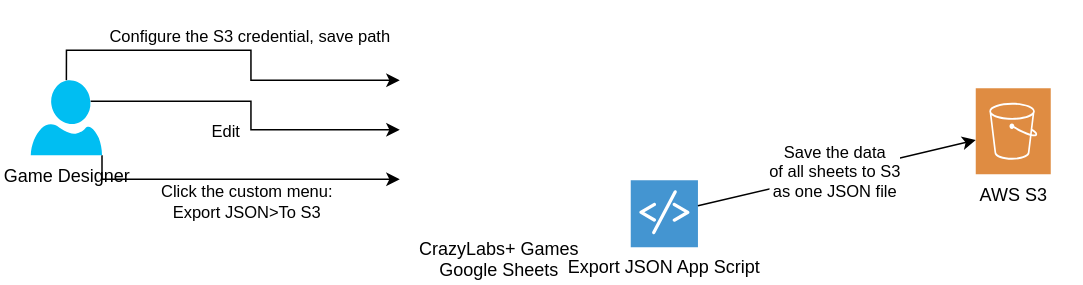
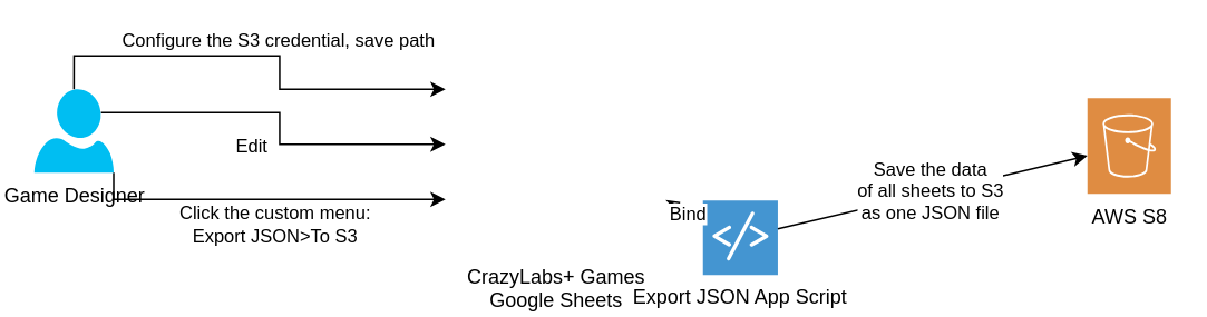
+ <mxCell id="4" value="" style="endArrow=none;html=1;rounded=0;startArrow=openThin;startFill=0;" edge="1" parent="1" source="2" target="3"><mxGeometry width="50" height="50" relative="1" as="geometry"><mxPoint x="400" y="213" as="sourcePoint" /><mxPoint x="450" y="163" as="targetPoint" /></mxGeometry></mxCell>
+ <mxCell id="5" value="Bind" style="edgeLabel;html=1;align=center;verticalAlign=middle;resizable=0;points=[];" vertex="1" connectable="0" parent="4"><mxGeometry x="0.222" y="-1" relative="1" as="geometry"><mxPoint as="offset" /></mxGeometry></mxCell>
- <mxCell id="13" value="AWS S3" style="sketch=0;pointerEvents=1;shadow=0;dashed=0;html=1;strokeColor=none;fillColor=#DF8C42;labelPosition=center;verticalLabelPosition=bottom;verticalAlign=top;align=center;outlineConnect=0;shape=mxgraph.veeam2.aws_s3;" vertex="1" parent="1"><mxGeometry x="650" y="58.3" width="50" height="57.4" as="geometry" /></mxCell>
+ <mxCell id="13" value="AWS S8" style="sketch=0;pointerEvents=1;shadow=0;dashed=0;html=1;strokeColor=none;fillColor=#DF8C42;labelPosition=center;verticalLabelPosition=bottom;verticalAlign=top;align=center;outlineConnect=0;shape=mxgraph.veeam2.aws_s3;" vertex="1" parent="1"><mxGeometry x="650" y="58.3" width="50" height="57.4" as="geometry" /></mxCell>
